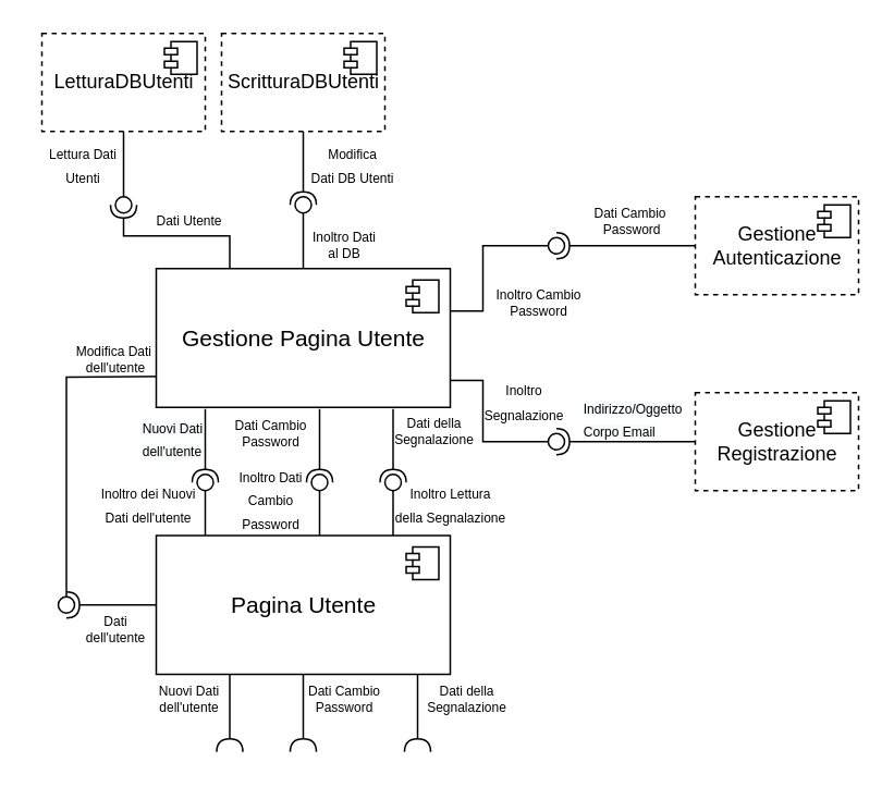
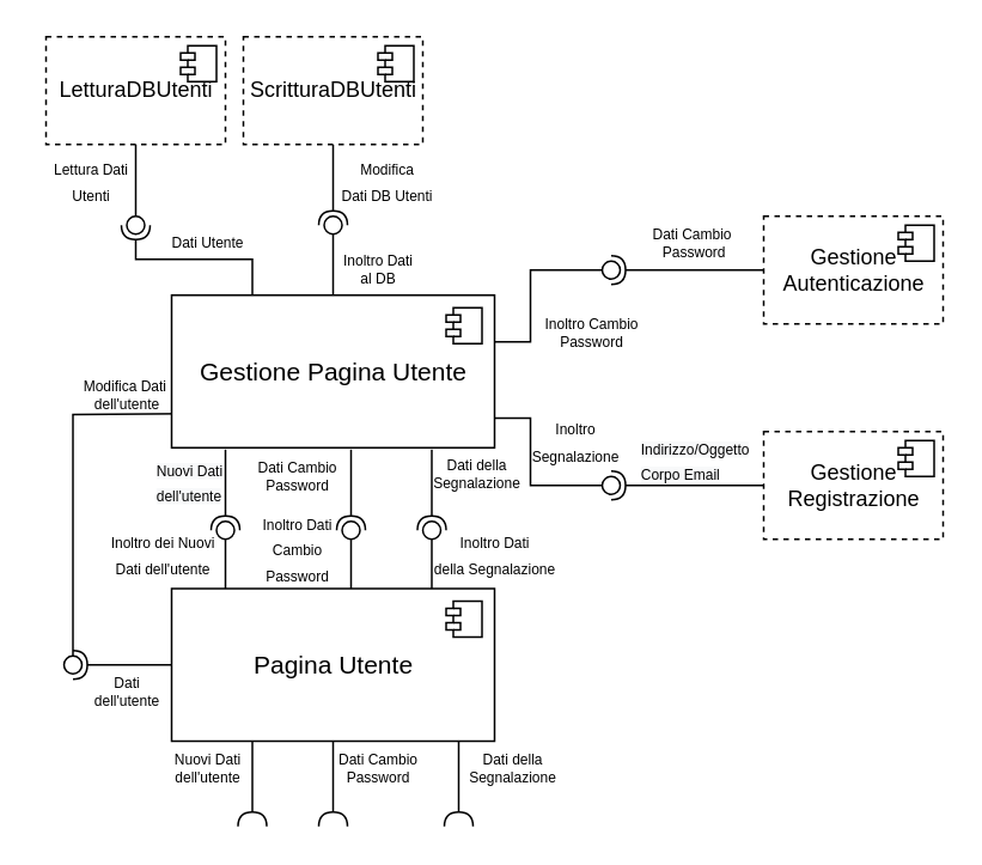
- <mxCell id="35" value="&lt;font style=&quot;font-size: 8px&quot;&gt;Inoltro Lettura&lt;br&gt;della Segnalazione&lt;/font&gt;" style="text;html=1;align=center;verticalAlign=middle;resizable=0;points=[];autosize=1;strokeColor=none;spacing=0;" vertex="1" parent="1"><mxGeometry x="235" y="287.5" width="80" height="40" as="geometry" /></mxCell>
+ <mxCell id="35" value="&lt;font style=&quot;font-size: 8px&quot;&gt;Inoltro Dati&lt;br&gt;della Segnalazione&lt;/font&gt;" style="text;html=1;align=center;verticalAlign=middle;resizable=0;points=[];autosize=1;strokeColor=none;spacing=0;" vertex="1" parent="1"><mxGeometry x="235" y="287.5" width="80" height="40" as="geometry" /></mxCell>
